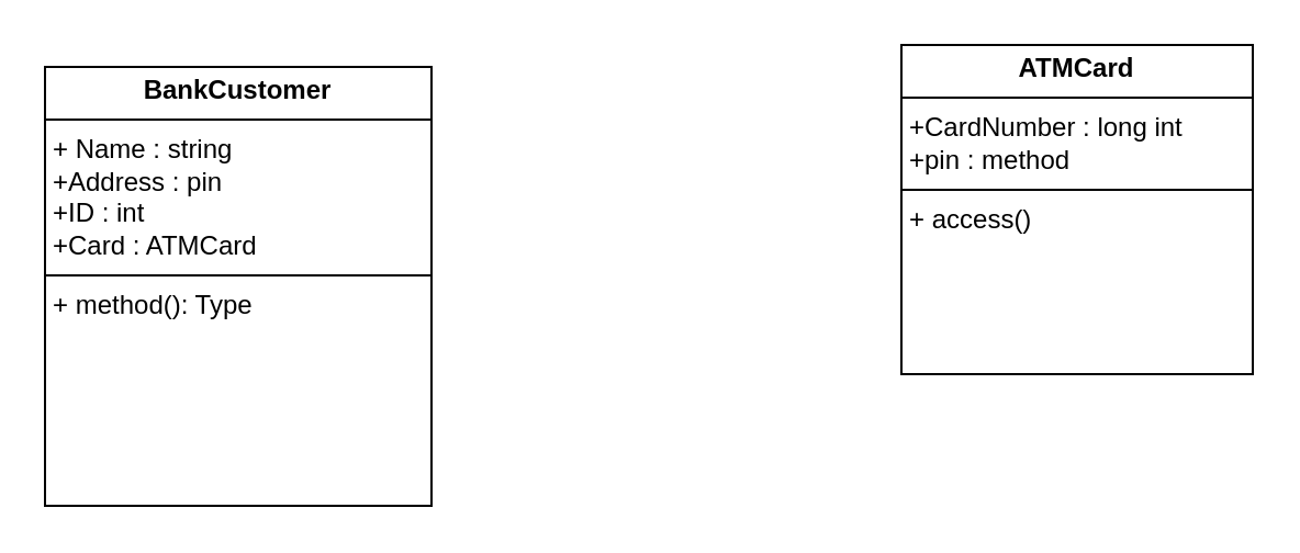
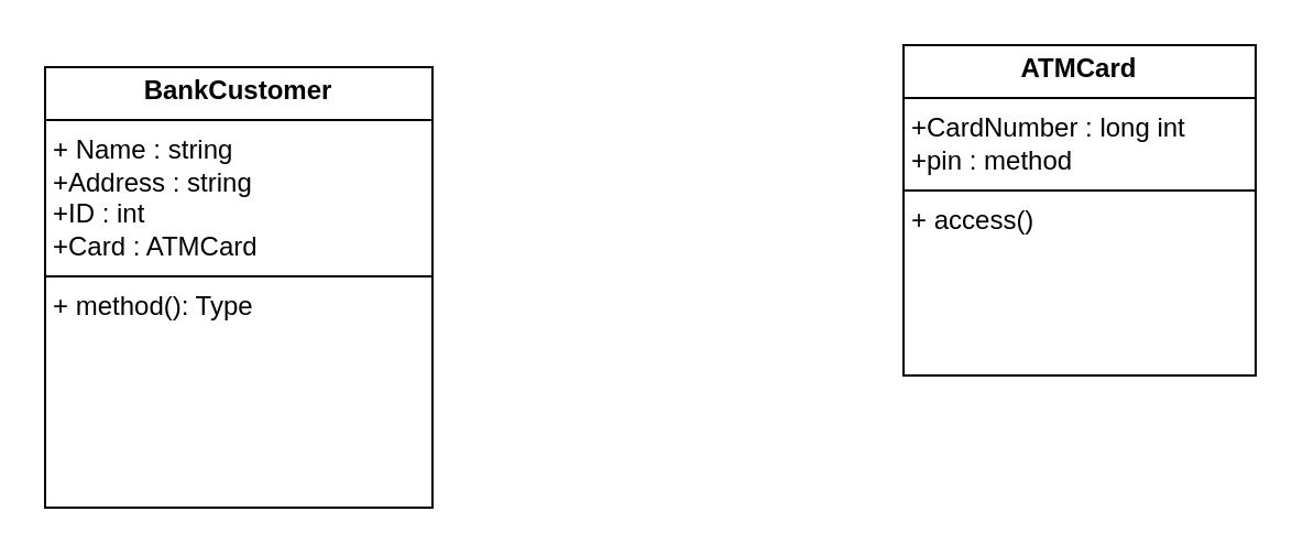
- <mxCell id="2" value="&lt;p style=&quot;margin:0px;margin-top:4px;text-align:center;&quot;&gt;&lt;b&gt;BankCustomer&lt;/b&gt;&lt;/p&gt;&lt;hr size=&quot;1&quot; style=&quot;border-style:solid;&quot;&gt;&lt;p style=&quot;margin:0px;margin-left:4px;&quot;&gt;+ Name : string&lt;/p&gt;&lt;p style=&quot;margin:0px;margin-left:4px;&quot;&gt;+Address : pin&lt;/p&gt;&lt;p style=&quot;margin:0px;margin-left:4px;&quot;&gt;+ID : int&lt;/p&gt;&lt;p style=&quot;margin:0px;margin-left:4px;&quot;&gt;+Card : ATMCard&lt;/p&gt;&lt;hr size=&quot;1&quot; style=&quot;border-style:solid;&quot;&gt;&lt;p style=&quot;margin:0px;margin-left:4px;&quot;&gt;+ method(): Type&lt;/p&gt;" style="verticalAlign=top;align=left;overflow=fill;html=1;whiteSpace=wrap;" vertex="1" parent="1"><mxGeometry x="20" y="30" width="176" height="200" as="geometry" /></mxCell>
+ <mxCell id="2" value="&lt;p style=&quot;margin:0px;margin-top:4px;text-align:center;&quot;&gt;&lt;b&gt;BankCustomer&lt;/b&gt;&lt;/p&gt;&lt;hr size=&quot;1&quot; style=&quot;border-style:solid;&quot;&gt;&lt;p style=&quot;margin:0px;margin-left:4px;&quot;&gt;+ Name : string&lt;/p&gt;&lt;p style=&quot;margin:0px;margin-left:4px;&quot;&gt;+Address : string&lt;/p&gt;&lt;p style=&quot;margin:0px;margin-left:4px;&quot;&gt;+ID : int&lt;/p&gt;&lt;p style=&quot;margin:0px;margin-left:4px;&quot;&gt;+Card : ATMCard&lt;/p&gt;&lt;hr size=&quot;1&quot; style=&quot;border-style:solid;&quot;&gt;&lt;p style=&quot;margin:0px;margin-left:4px;&quot;&gt;+ method(): Type&lt;/p&gt;" style="verticalAlign=top;align=left;overflow=fill;html=1;whiteSpace=wrap;" vertex="1" parent="1"><mxGeometry x="20" y="30" width="176" height="200" as="geometry" /></mxCell>
